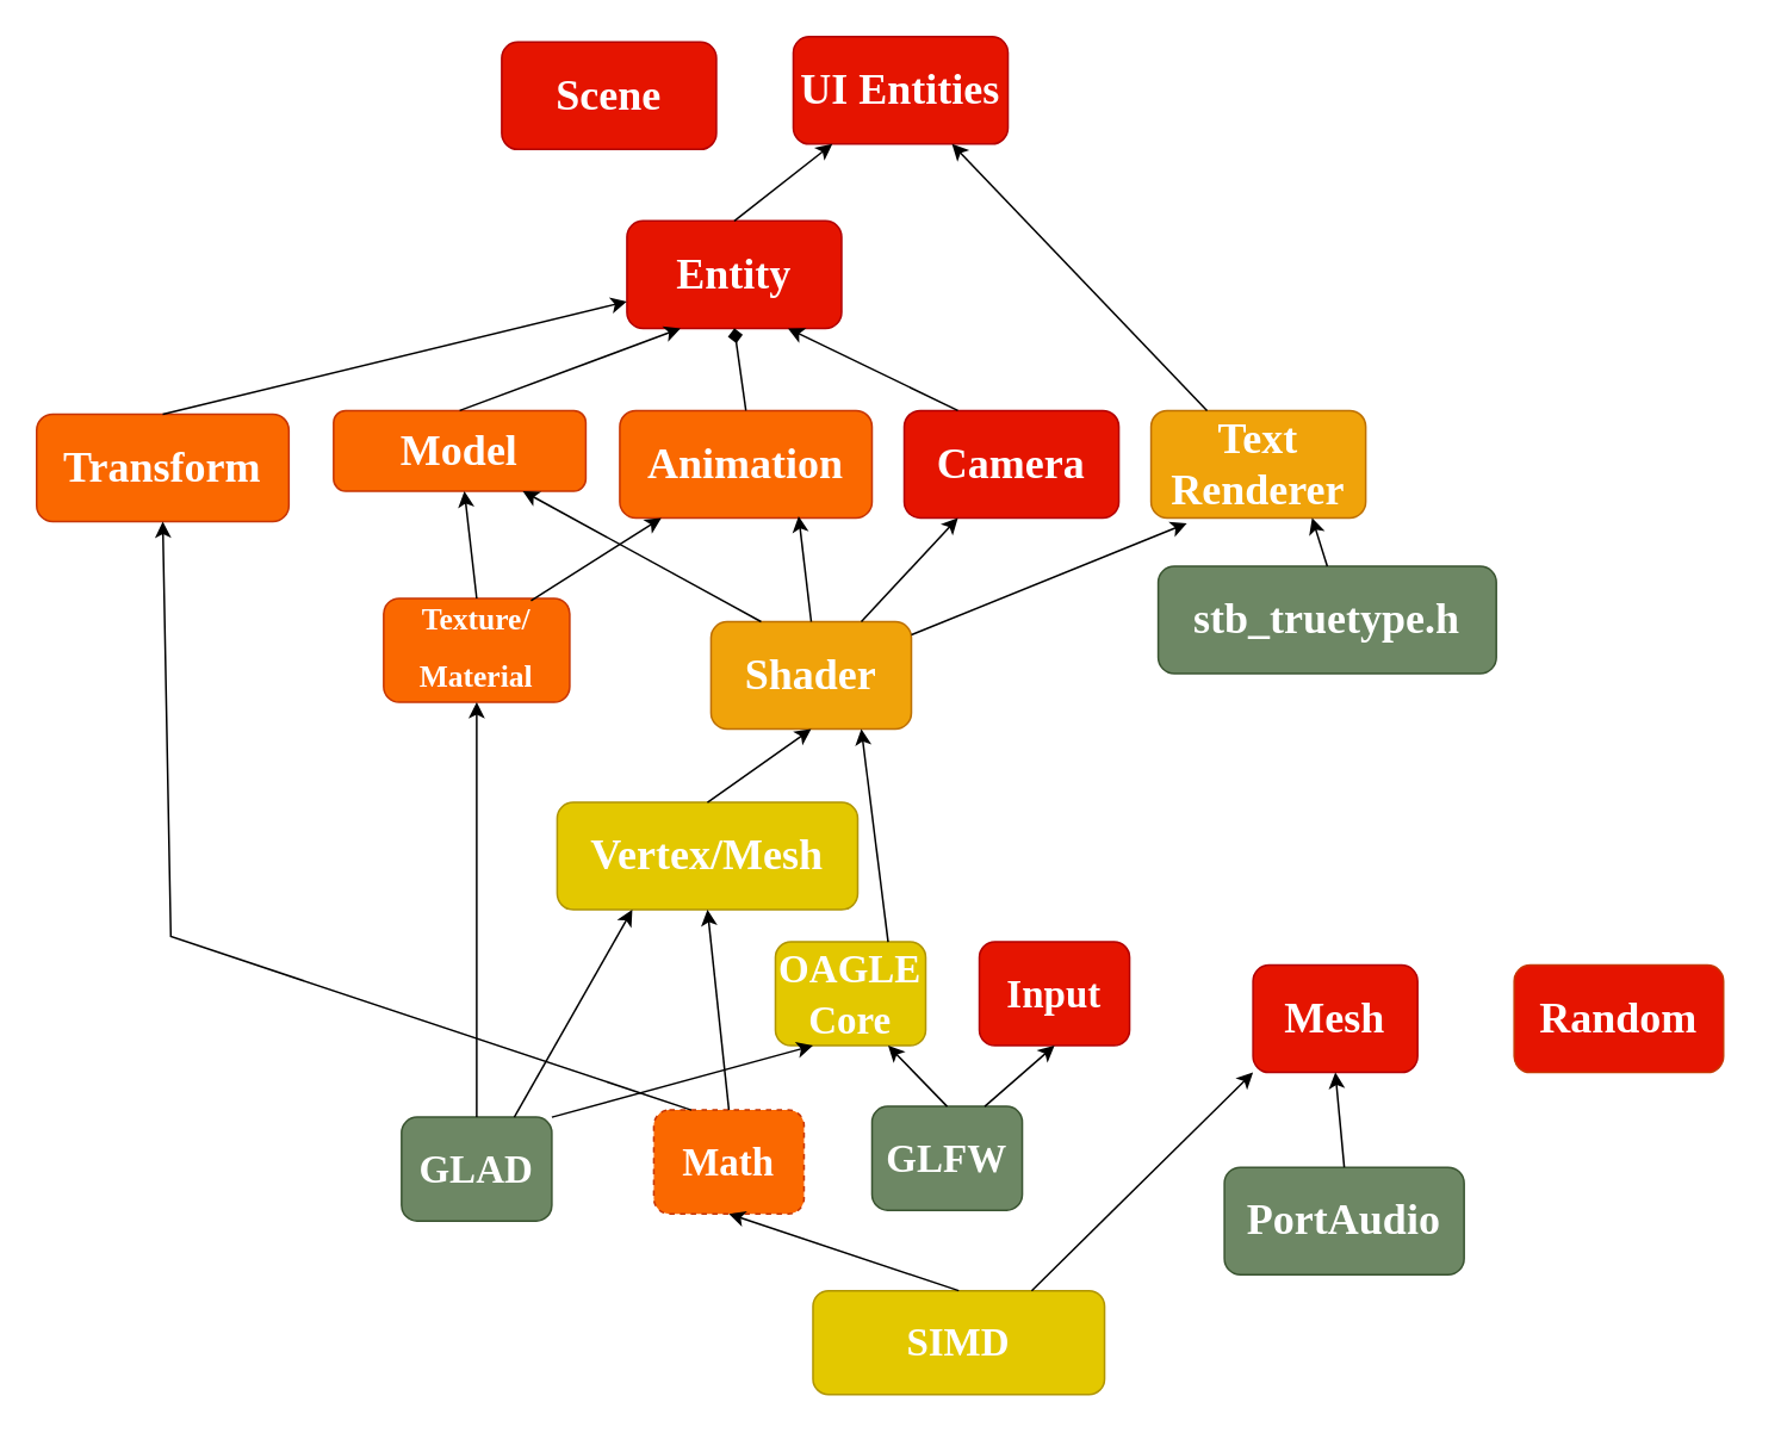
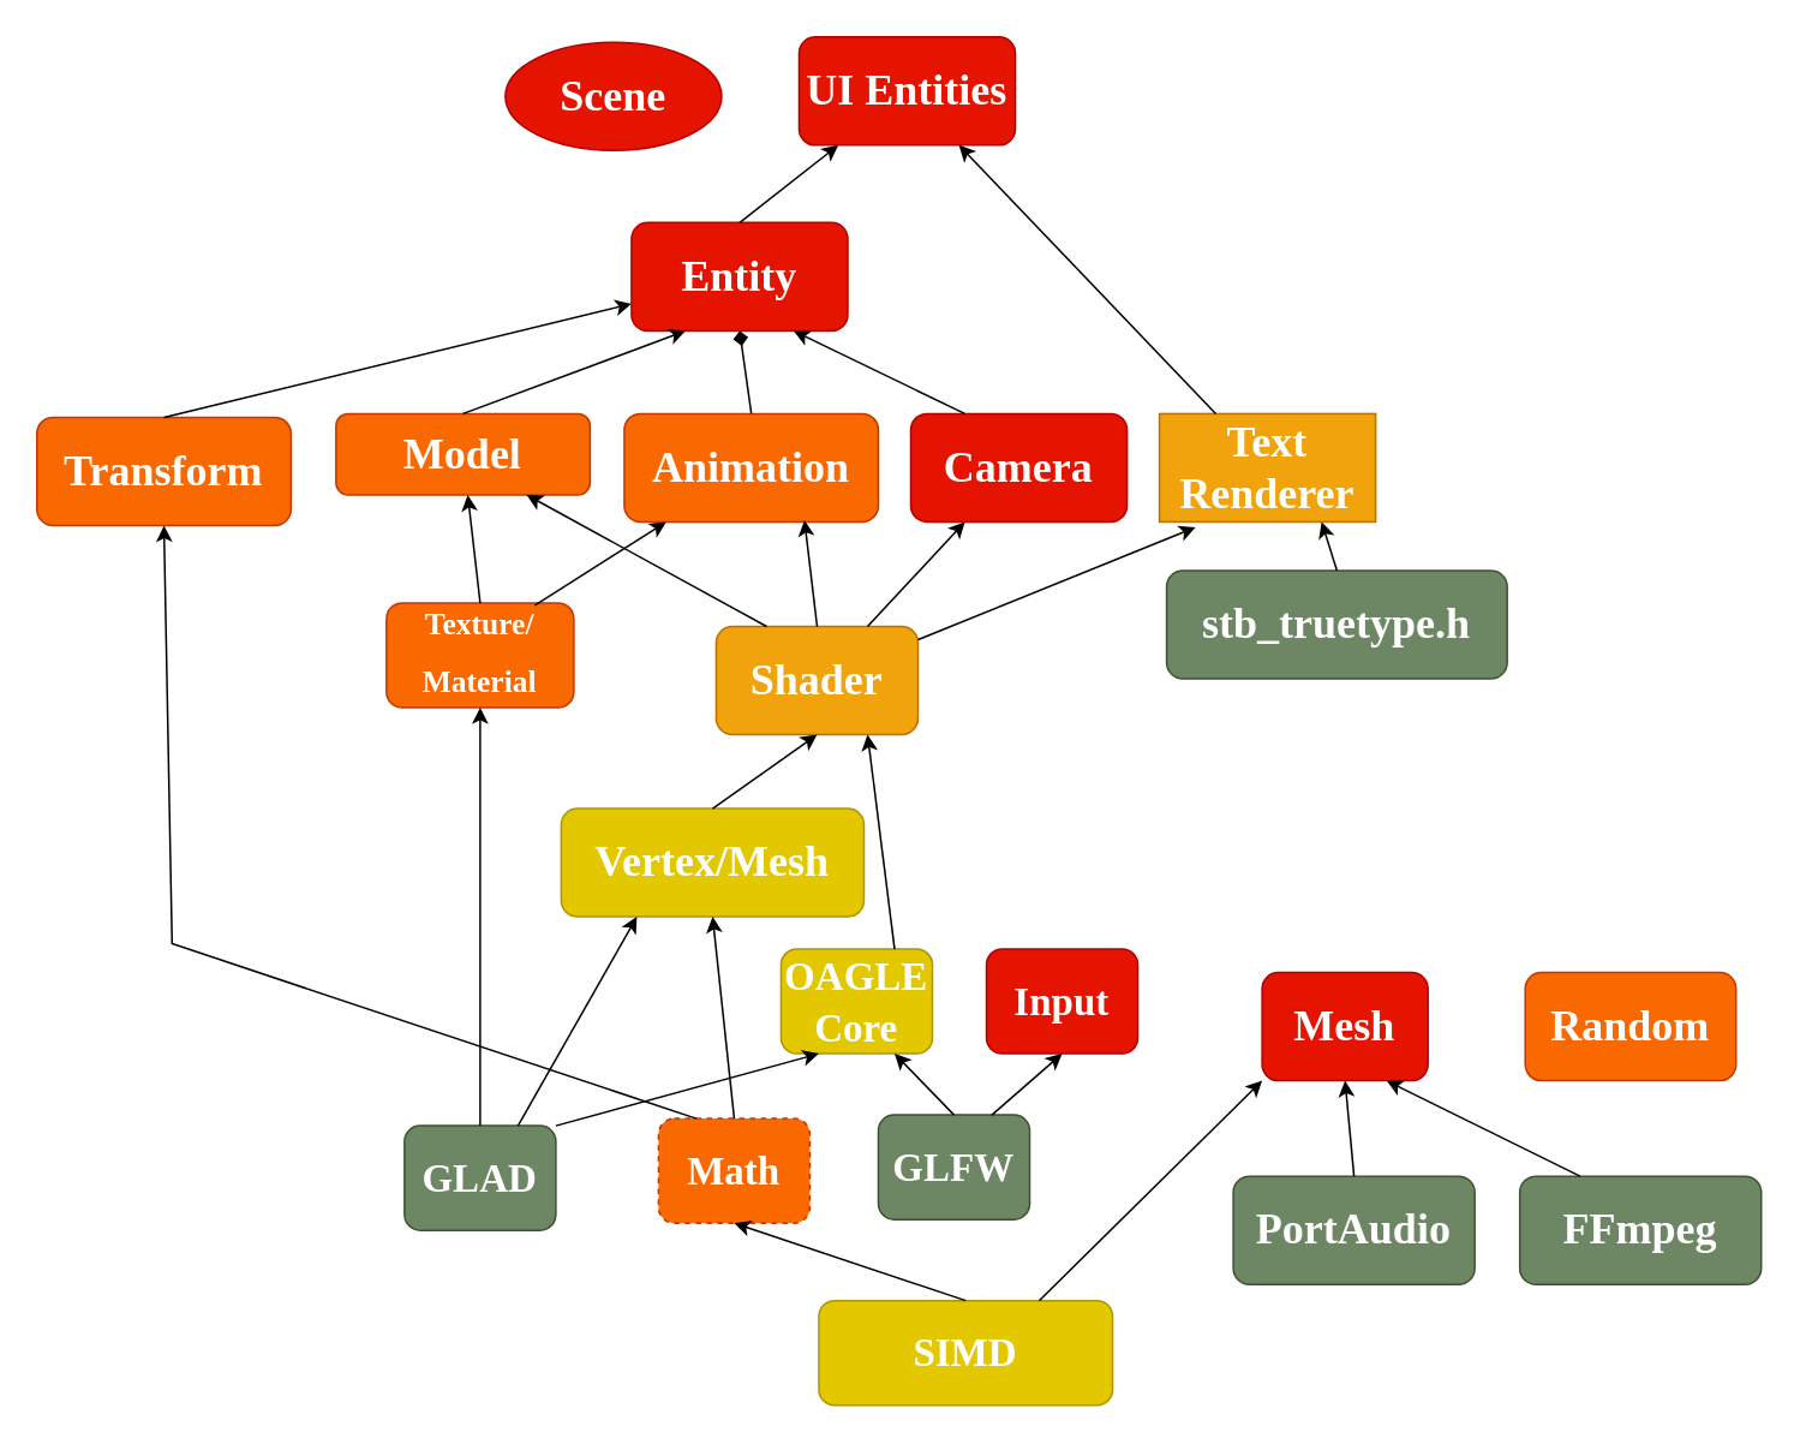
- <mxCell id="42" value="&lt;h1&gt;&lt;font color=&quot;#ffffff&quot; face=&quot;Tahoma&quot;&gt;Scene&lt;/font&gt;&lt;/h1&gt;" style="rounded=1;whiteSpace=wrap;html=1;fillColor=#e51400;fontColor=#ffffff;strokeColor=#B20000;" vertex="1" parent="1"><mxGeometry x="280" y="23" width="120" height="60" as="geometry" /></mxCell>
+ <mxCell id="42" value="&lt;h1&gt;&lt;font color=&quot;#ffffff&quot; face=&quot;Tahoma&quot;&gt;Scene&lt;/font&gt;&lt;/h1&gt;" style="ellipse;whiteSpace=wrap;html=1;fillColor=#e51400;fontColor=#ffffff;strokeColor=#B20000;" vertex="1" parent="1"><mxGeometry x="280" y="23" width="120" height="60" as="geometry" /></mxCell>
- <mxCell id="4" value="&lt;h1&gt;&lt;font color=&quot;#ffffff&quot; face=&quot;Tahoma&quot;&gt;Text Renderer&lt;/font&gt;&lt;/h1&gt;" style="rounded=1;whiteSpace=wrap;html=1;fillColor=#f0a30a;fontColor=#000000;strokeColor=#BD7000;" vertex="1" parent="1"><mxGeometry x="643" y="229" width="120" height="60" as="geometry" /></mxCell>
+ <mxCell id="4" value="&lt;h1&gt;&lt;font color=&quot;#ffffff&quot; face=&quot;Tahoma&quot;&gt;Text Renderer&lt;/font&gt;&lt;/h1&gt;" style="whiteSpace=wrap;html=1;fillColor=#f0a30a;fontColor=#000000;strokeColor=#BD7000;rounded=0;" vertex="1" parent="1"><mxGeometry x="643" y="229" width="120" height="60" as="geometry" /></mxCell>
- <mxCell id="45" value="&lt;h1&gt;&lt;font color=&quot;#ffffff&quot; face=&quot;Tahoma&quot;&gt;Random&lt;/font&gt;&lt;/h1&gt;" style="rounded=1;whiteSpace=wrap;html=1;fillColor=#e51400;fontColor=#000000;strokeColor=#C73500;" vertex="1" parent="1"><mxGeometry x="846" y="539" width="117" height="60" as="geometry" /></mxCell>
+ <mxCell id="45" value="&lt;h1&gt;&lt;font color=&quot;#ffffff&quot; face=&quot;Tahoma&quot;&gt;Random&lt;/font&gt;&lt;/h1&gt;" style="rounded=1;whiteSpace=wrap;html=1;fillColor=#fa6800;fontColor=#000000;strokeColor=#C73500;" vertex="1" parent="1"><mxGeometry x="846" y="539" width="117" height="60" as="geometry" /></mxCell>
+ <mxCell id="36" value="" style="endArrow=classic;html=1;rounded=0;fontFamily=Tahoma;fontSize=22;fontColor=#FFFFFF;exitX=0.25;exitY=0;exitDx=0;exitDy=0;entryX=0.75;entryY=1;entryDx=0;entryDy=0;fillColor=#e3c800;strokeColor=#000000;" edge="1" parent="1" source="34" target="32"><mxGeometry width="50" height="50" relative="1" as="geometry"><mxPoint x="756" y="791" as="sourcePoint" /><mxPoint x="806" y="749" as="targetPoint" /></mxGeometry></mxCell>
+ <mxCell id="34" value="&lt;h1&gt;&lt;font color=&quot;#ffffff&quot; face=&quot;Tahoma&quot;&gt;FFmpeg&lt;/font&gt;&lt;/h1&gt;" style="rounded=1;whiteSpace=wrap;html=1;fillColor=#6d8764;fontColor=#ffffff;strokeColor=#3A5431;" vertex="1" parent="1"><mxGeometry x="843" y="652" width="134" height="60" as="geometry" /></mxCell>
